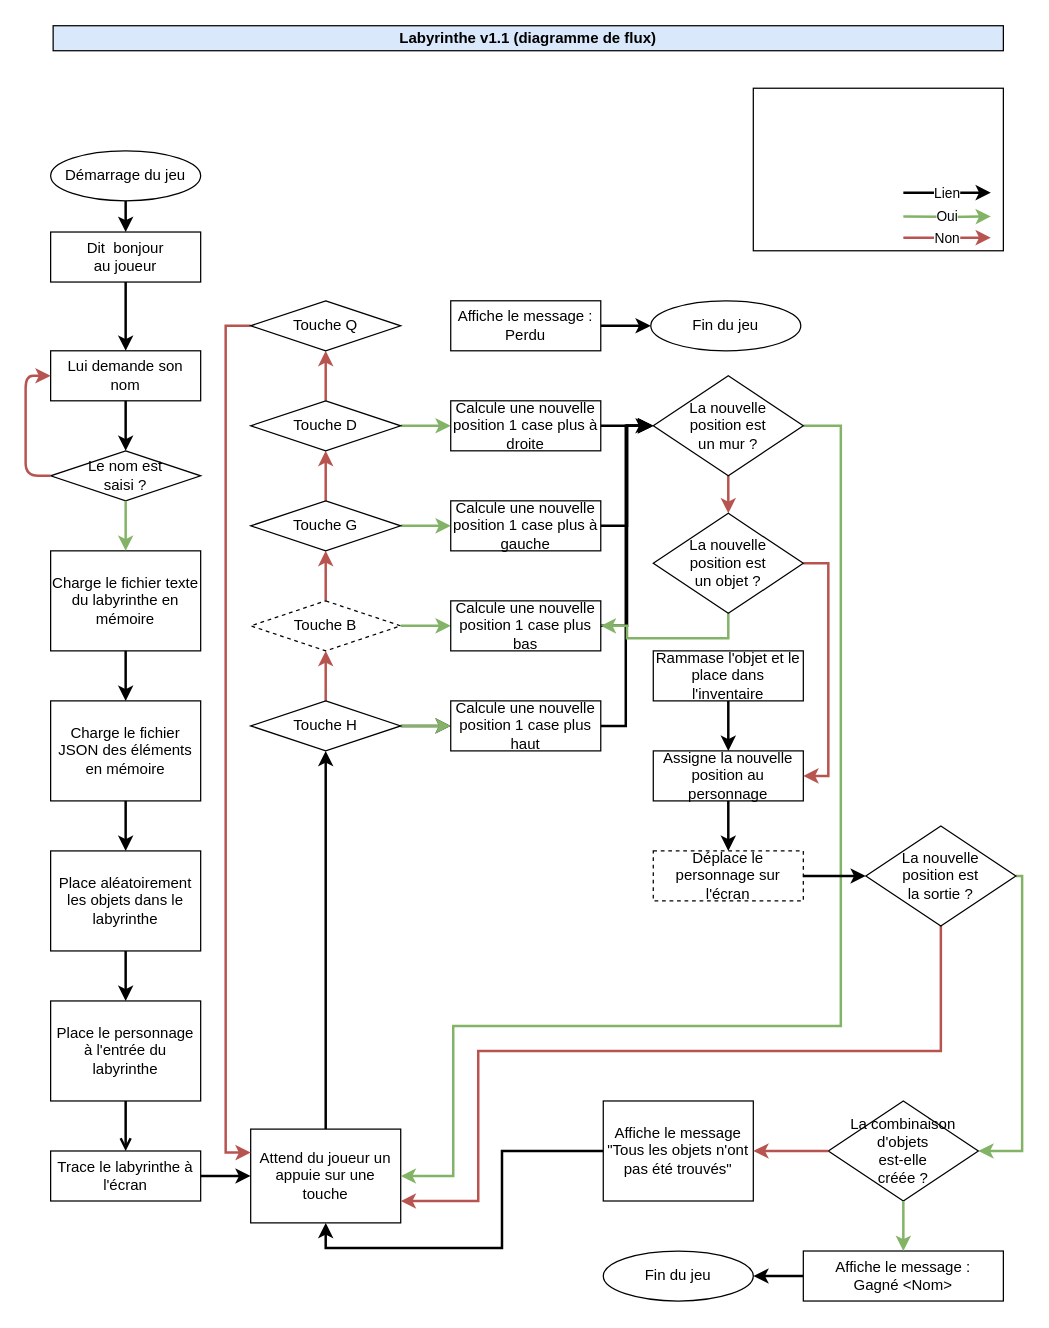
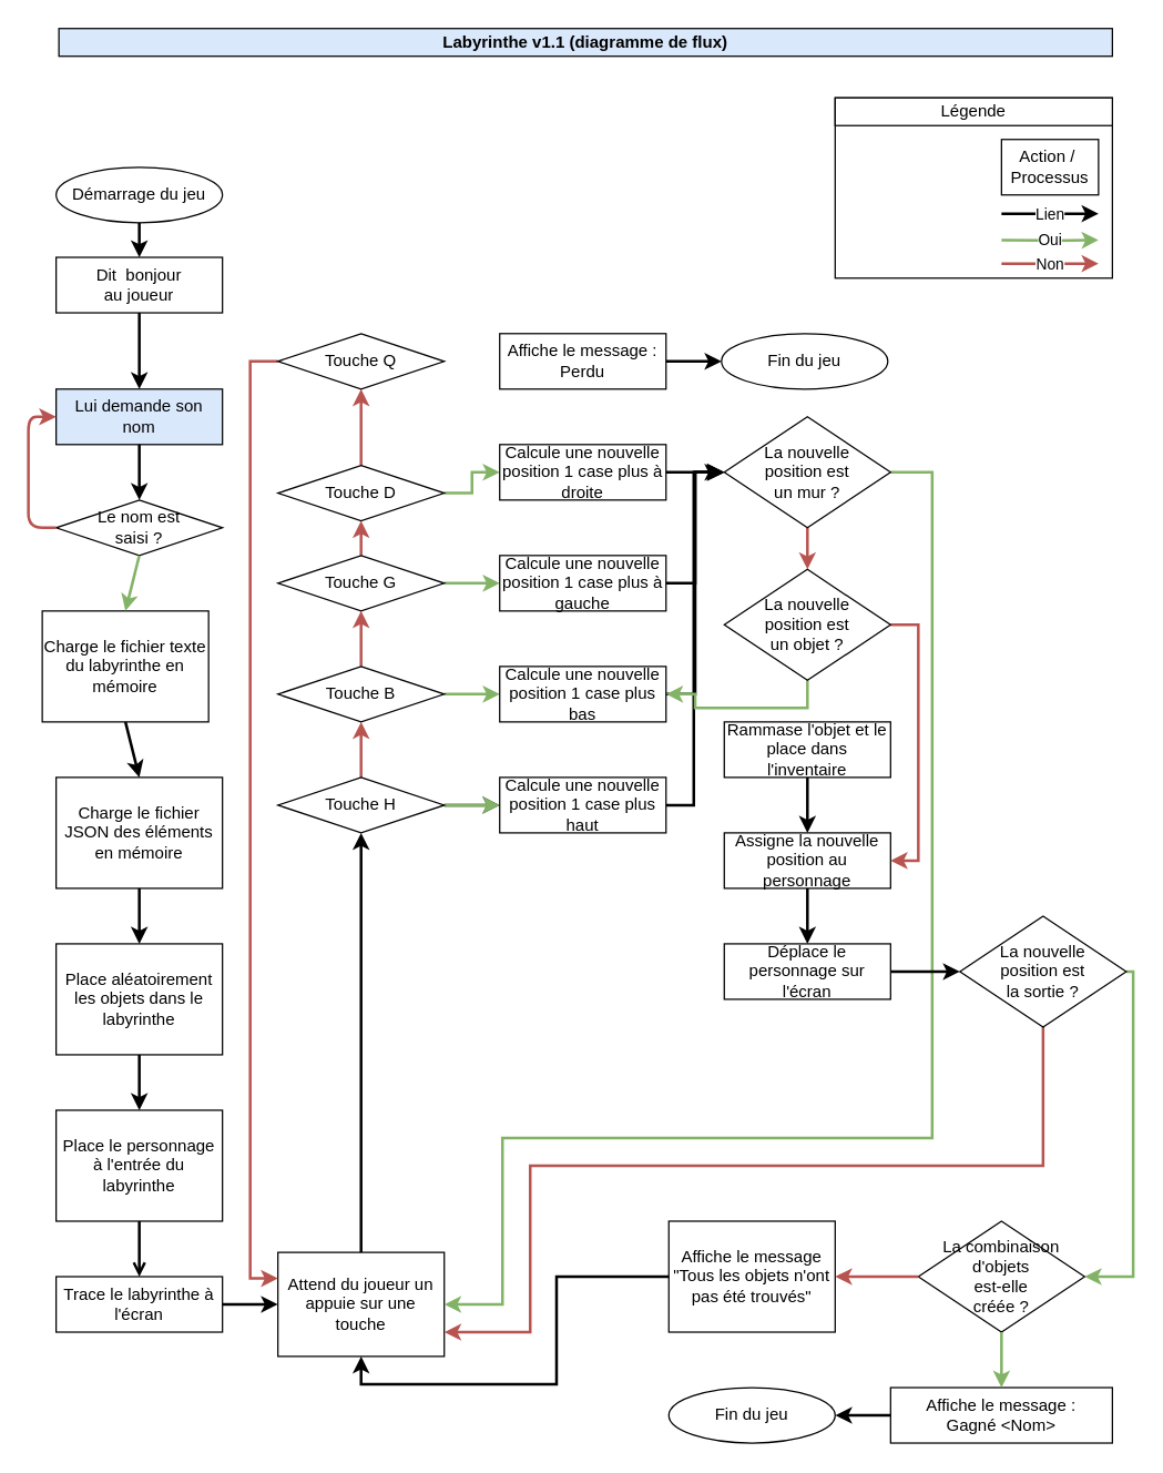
+ <mxCell id="63" value="Légende" style="rounded=0;whiteSpace=wrap;html=1;strokeColor=#000000;" parent="1" vertex="1"><mxGeometry x="602" y="70" width="200" height="20" as="geometry" /></mxCell>
+ <mxCell id="61" value="Action /&amp;nbsp;&lt;br&gt;Processus" style="rounded=0;whiteSpace=wrap;html=1;" parent="1" vertex="1"><mxGeometry x="722" y="100" width="70" height="40" as="geometry" /></mxCell>
- <mxCell id="4" value="Lui demande son nom" style="rounded=0;whiteSpace=wrap;html=1;" parent="1" vertex="1"><mxGeometry x="40" y="280" width="120" height="40" as="geometry" /></mxCell>
+ <mxCell id="4" value="Lui demande son nom" style="rounded=0;whiteSpace=wrap;html=1;fillColor=#dae8fc;" parent="1" vertex="1"><mxGeometry x="40" y="280" width="120" height="40" as="geometry" /></mxCell>
- <mxCell id="37" value="Touche D" style="rhombus;whiteSpace=wrap;html=1;" parent="1" vertex="1"><mxGeometry x="200" y="320" width="120" height="40" as="geometry" /></mxCell>
+ <mxCell id="37" value="Touche D" style="rhombus;whiteSpace=wrap;html=1;" parent="1" vertex="1"><mxGeometry x="200" y="335" width="120" height="40" as="geometry" /></mxCell>
- <mxCell id="10" value="Charge le fichier texte du labyrinthe en mémoire" style="rounded=0;whiteSpace=wrap;html=1;" parent="1" vertex="1"><mxGeometry x="40" y="440" width="120" height="80" as="geometry" /></mxCell>
+ <mxCell id="10" value="Charge le fichier texte du labyrinthe en mémoire" style="rounded=0;whiteSpace=wrap;html=1;" parent="1" vertex="1"><mxGeometry x="30" y="440" width="120" height="80" as="geometry" /></mxCell>
- <mxCell id="27" value="Touche B" style="rhombus;whiteSpace=wrap;html=1;dashed=1;" parent="1" vertex="1"><mxGeometry x="200" y="480" width="120" height="40" as="geometry" /></mxCell>
+ <mxCell id="27" value="Touche B" style="rhombus;whiteSpace=wrap;html=1;" parent="1" vertex="1"><mxGeometry x="200" y="480" width="120" height="40" as="geometry" /></mxCell>
- <mxCell id="58" value="Déplace le personnage sur l'écran" style="rounded=0;whiteSpace=wrap;html=1;dashed=1;" parent="1" vertex="1"><mxGeometry x="522" y="680" width="120" height="40" as="geometry" /></mxCell>
+ <mxCell id="58" value="Déplace le personnage sur l'écran" style="rounded=0;whiteSpace=wrap;html=1;" parent="1" vertex="1"><mxGeometry x="522" y="680" width="120" height="40" as="geometry" /></mxCell>
